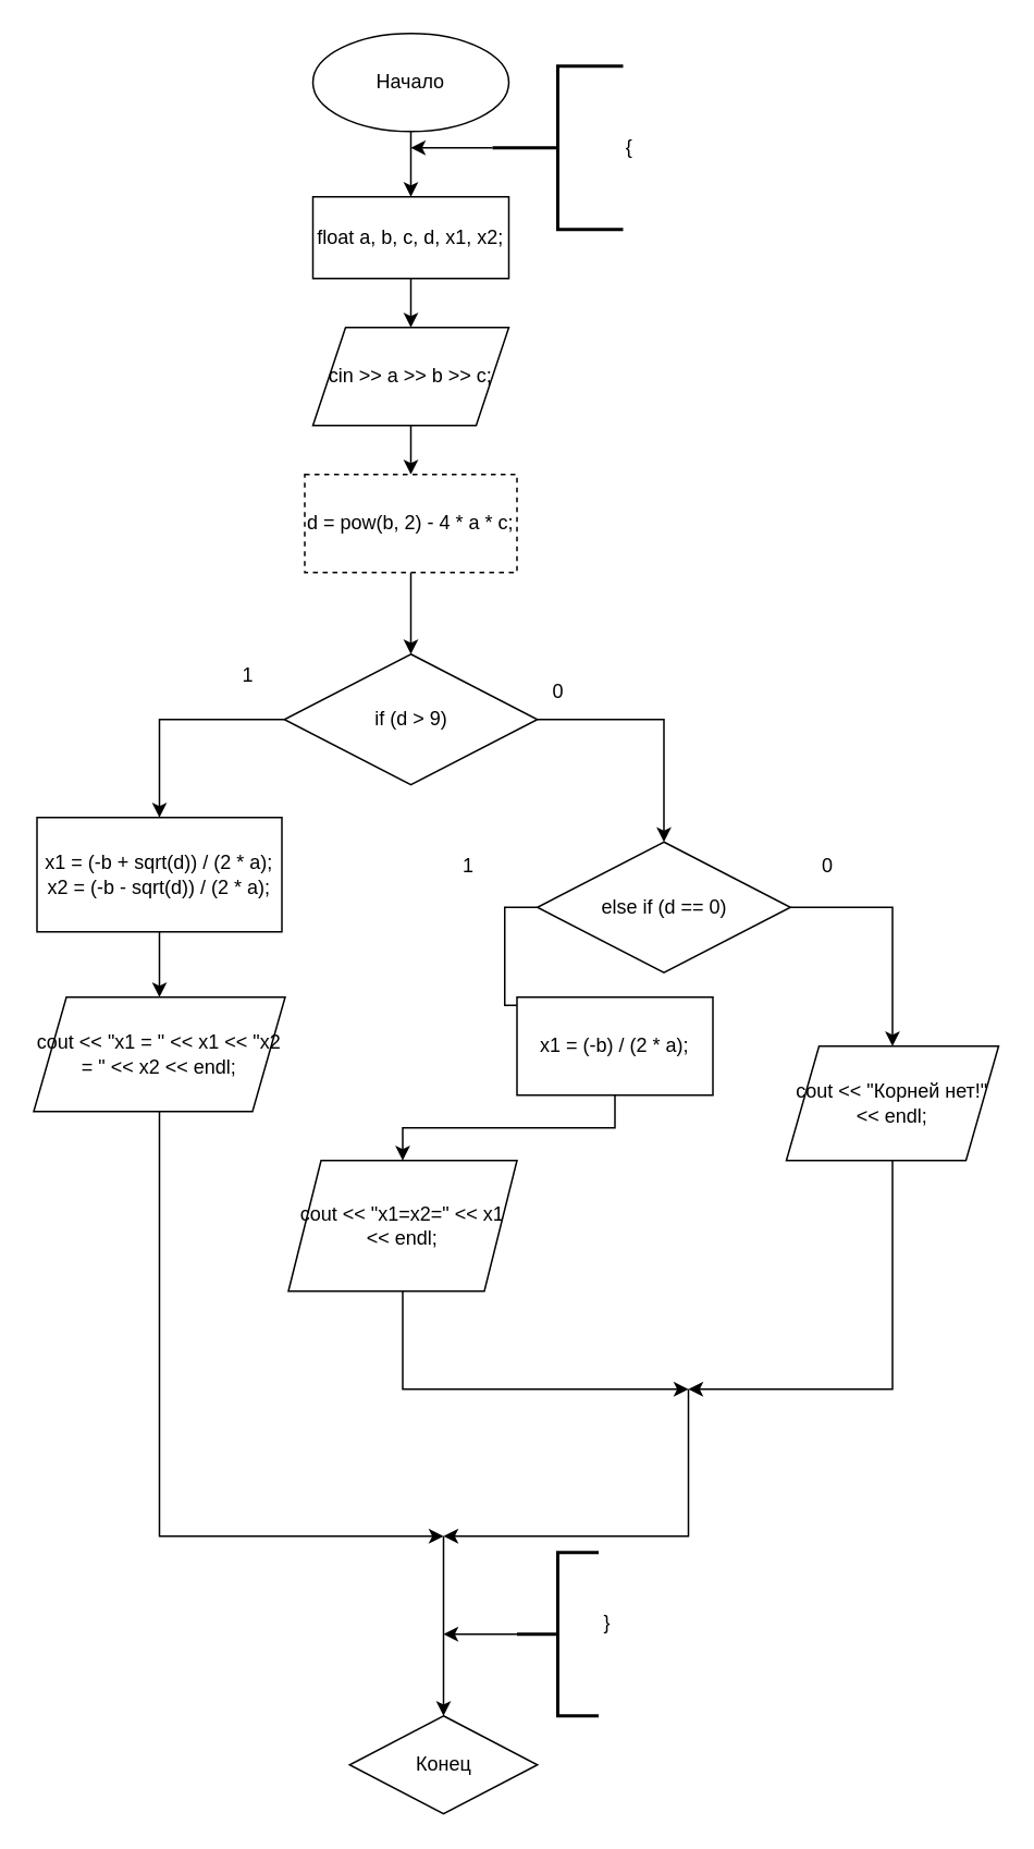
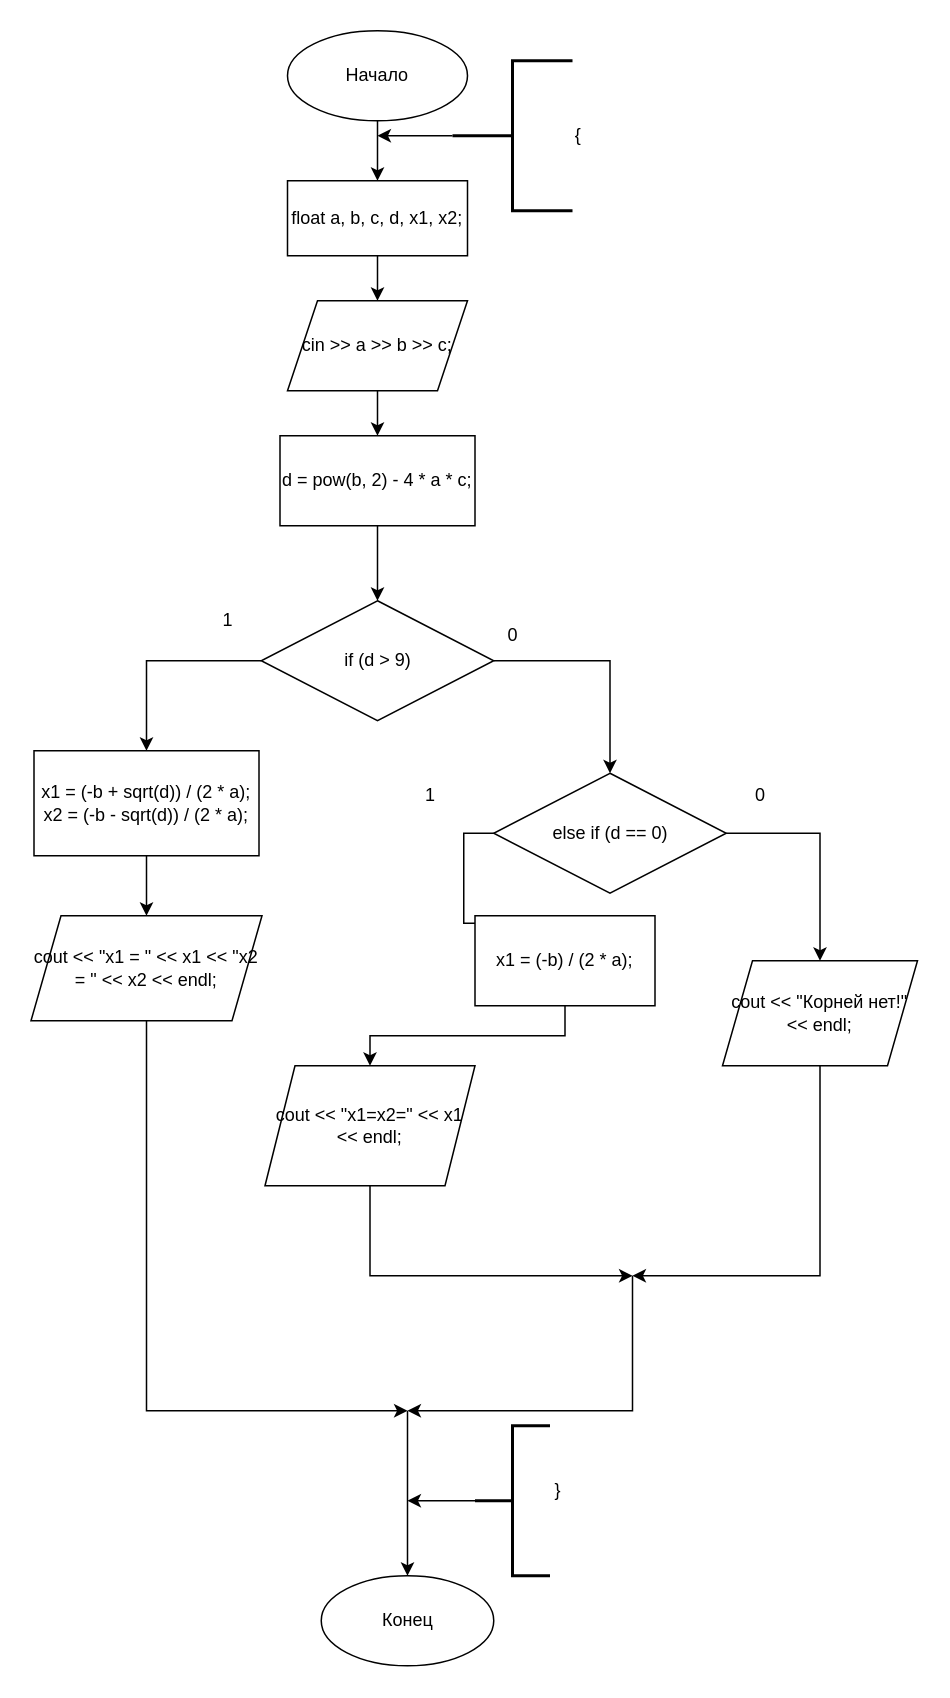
- <mxCell id="11" value="d = pow(b, 2) - 4 * a * c;" style="rounded=0;whiteSpace=wrap;html=1;dashed=1;" vertex="1" parent="1"><mxGeometry x="186" y="290" width="130" height="60" as="geometry" /></mxCell>
+ <mxCell id="11" value="d = pow(b, 2) - 4 * a * c;" style="rounded=0;whiteSpace=wrap;html=1;" vertex="1" parent="1"><mxGeometry x="186" y="290" width="130" height="60" as="geometry" /></mxCell>
- <mxCell id="33" value="Конец" style="rhombus;whiteSpace=wrap;html=1;" vertex="1" parent="1"><mxGeometry x="213.5" y="1050" width="115" height="60" as="geometry" /></mxCell>
+ <mxCell id="33" value="Конец" style="ellipse;whiteSpace=wrap;html=1;" vertex="1" parent="1"><mxGeometry x="213.5" y="1050" width="115" height="60" as="geometry" /></mxCell>
